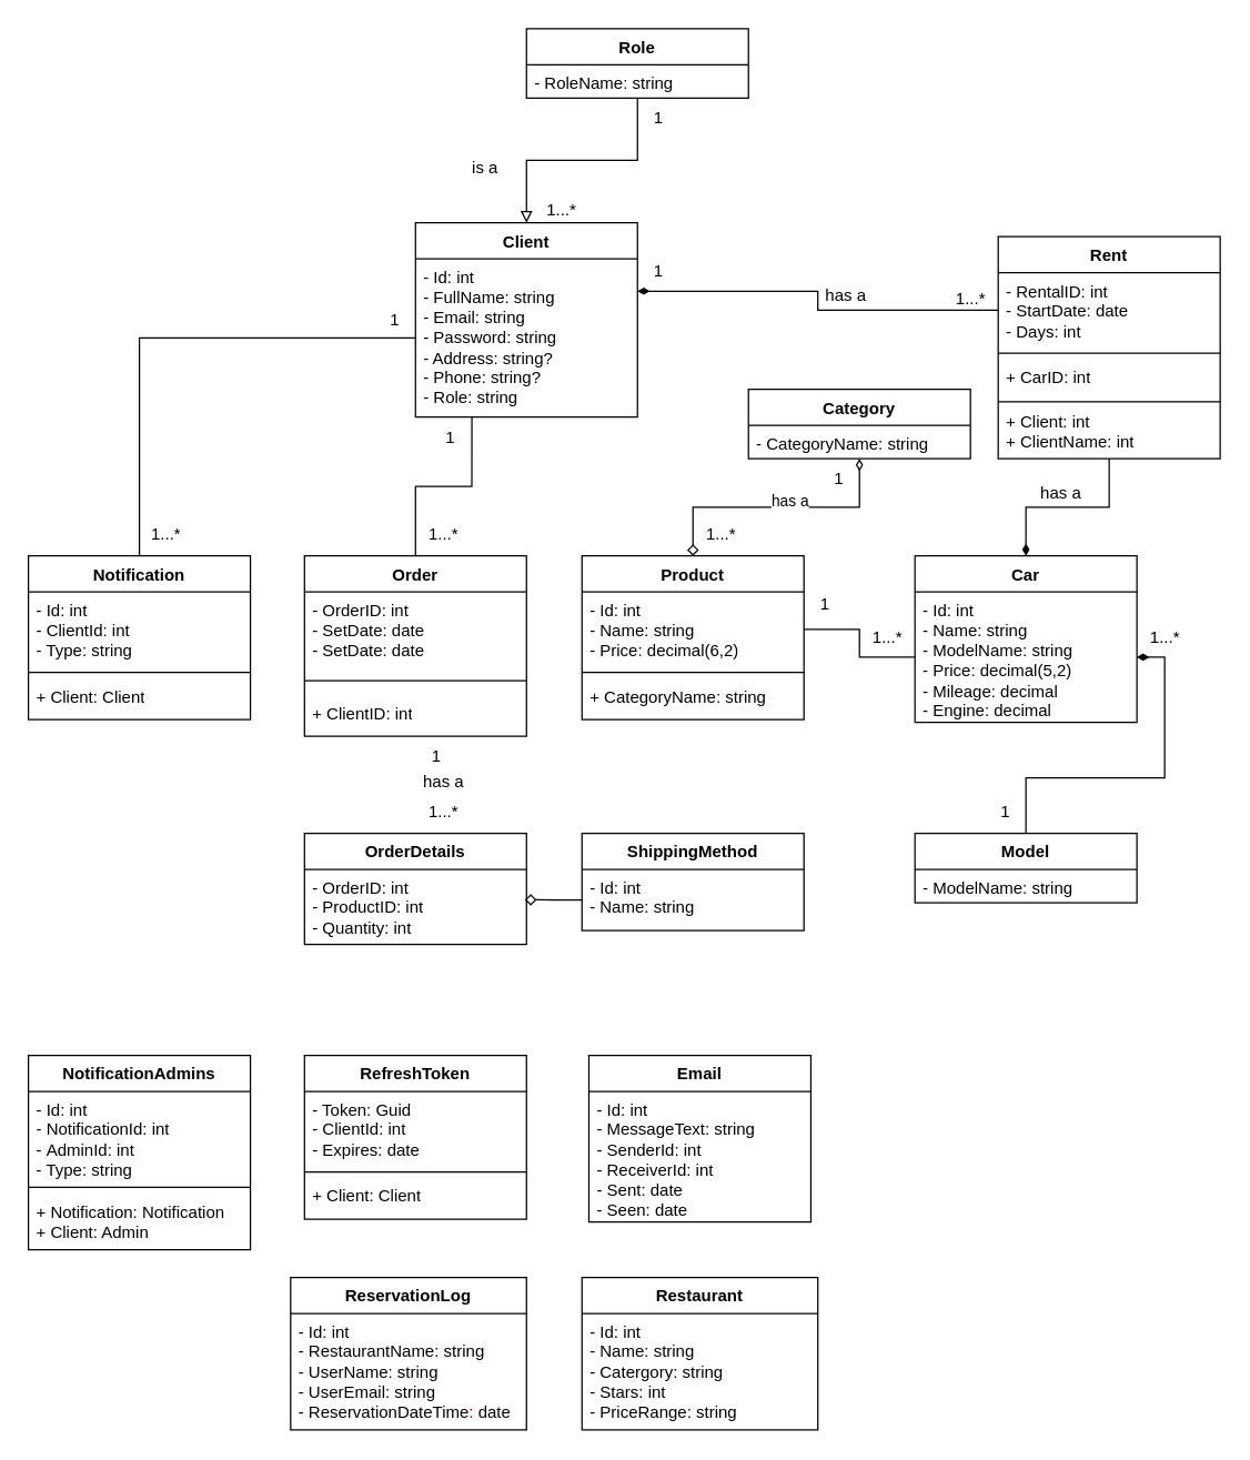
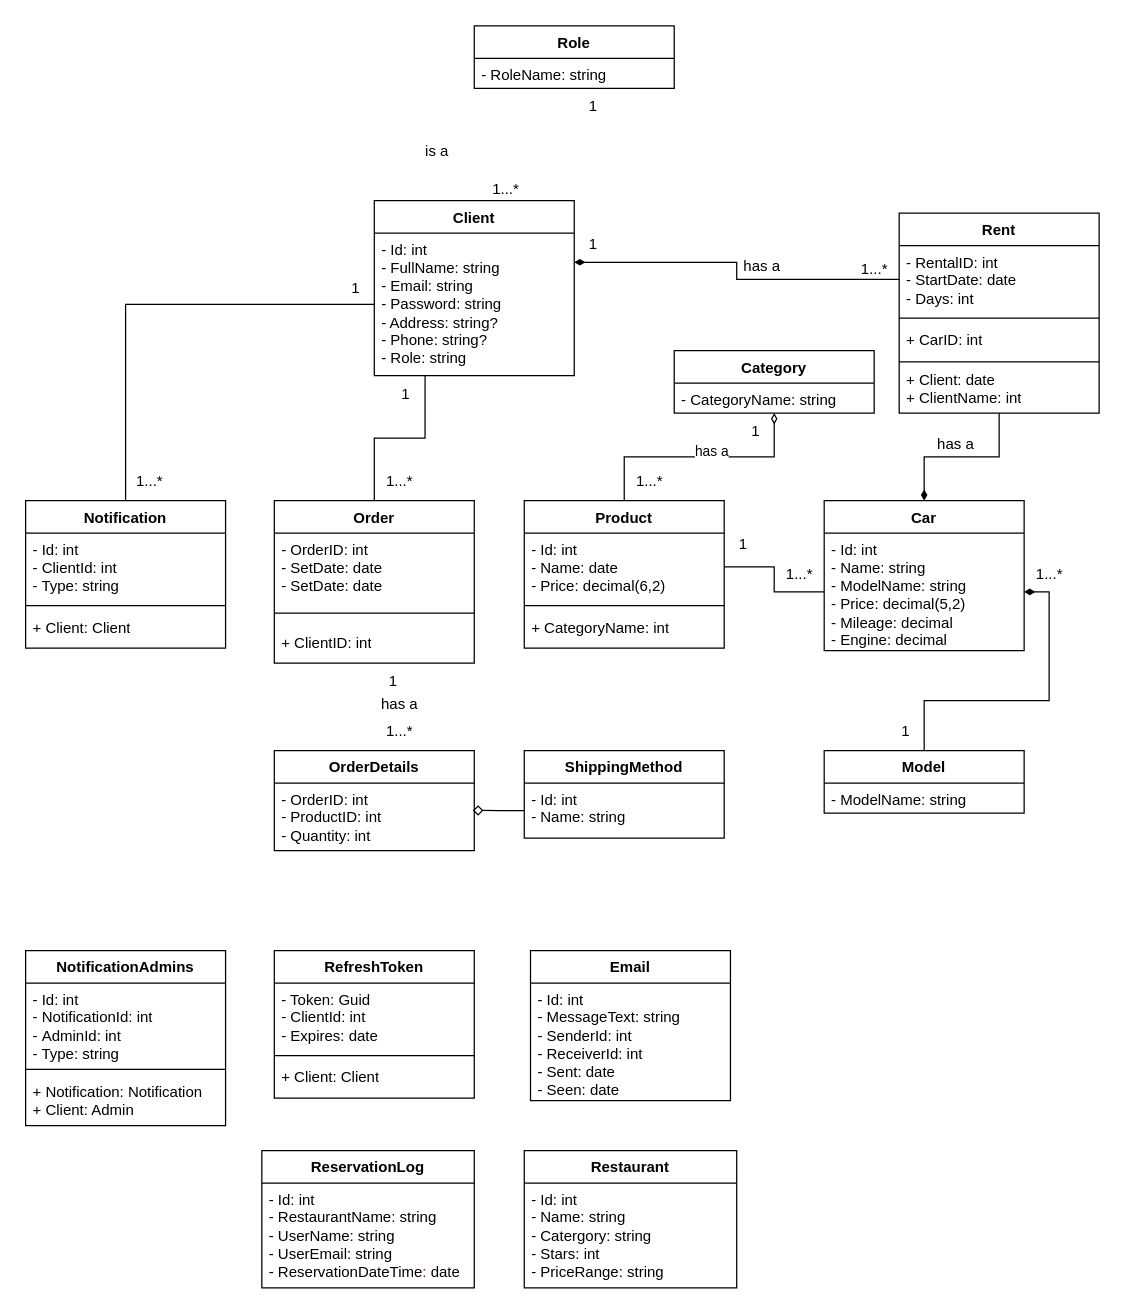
- <mxCell id="49" style="edgeStyle=orthogonalEdgeStyle;rounded=0;orthogonalLoop=1;jettySize=auto;html=1;entryX=0.5;entryY=0;entryDx=0;entryDy=0;endArrow=block;endFill=0;" edge="1" parent="1" source="50" target="8"><mxGeometry relative="1" as="geometry" /></mxCell>
- <mxCell id="44" value="+ Client: int&lt;div&gt;+&amp;nbsp;ClientName: int&lt;/div&gt;" style="text;strokeColor=none;fillColor=none;align=left;verticalAlign=top;spacingLeft=4;spacingRight=4;overflow=hidden;rotatable=0;points=[[0,0.5],[1,0.5]];portConstraint=eastwest;whiteSpace=wrap;html=1;" parent="39" vertex="1"><mxGeometry y="120" width="160" height="40" as="geometry" /></mxCell>
+ <mxCell id="44" value="+ Client: date&lt;div&gt;+&amp;nbsp;ClientName: int&lt;/div&gt;" style="text;strokeColor=none;fillColor=none;align=left;verticalAlign=top;spacingLeft=4;spacingRight=4;overflow=hidden;rotatable=0;points=[[0,0.5],[1,0.5]];portConstraint=eastwest;whiteSpace=wrap;html=1;" parent="39" vertex="1"><mxGeometry y="120" width="160" height="40" as="geometry" /></mxCell>
- <mxCell id="4" style="edgeStyle=orthogonalEdgeStyle;rounded=0;orthogonalLoop=1;jettySize=auto;html=1;exitX=0.5;exitY=1;exitDx=0;exitDy=0;entryX=0.5;entryY=0;entryDx=0;entryDy=0;endArrow=diamond;endFill=0;startArrow=diamondThin;startFill=0;" edge="1" parent="1" source="6" target="30"><mxGeometry relative="1" as="geometry" /></mxCell>
+ <mxCell id="4" style="edgeStyle=orthogonalEdgeStyle;rounded=0;orthogonalLoop=1;jettySize=auto;html=1;exitX=0.5;exitY=1;exitDx=0;exitDy=0;entryX=0.5;entryY=0;entryDx=0;entryDy=0;endArrow=none;endFill=0;startArrow=diamondThin;startFill=0;" edge="1" parent="1" source="6" target="30"><mxGeometry relative="1" as="geometry" /></mxCell>
- <mxCell id="31" value="&lt;div&gt;- Id: int&amp;nbsp; &amp;nbsp; &amp;nbsp;&amp;nbsp;&lt;/div&gt;&lt;div&gt;- Name: string&lt;/div&gt;&lt;div&gt;- Price: decimal(6,2)&lt;/div&gt;" style="text;strokeColor=none;fillColor=none;align=left;verticalAlign=top;spacingLeft=4;spacingRight=4;overflow=hidden;rotatable=0;points=[[0,0.5],[1,0.5]];portConstraint=eastwest;whiteSpace=wrap;html=1;" parent="30" vertex="1"><mxGeometry y="26" width="160" height="54" as="geometry" /></mxCell>
+ <mxCell id="31" value="&lt;div&gt;- Id: int&amp;nbsp; &amp;nbsp; &amp;nbsp;&amp;nbsp;&lt;/div&gt;&lt;div&gt;- Name: date&lt;/div&gt;&lt;div&gt;- Price: decimal(6,2)&lt;/div&gt;" style="text;strokeColor=none;fillColor=none;align=left;verticalAlign=top;spacingLeft=4;spacingRight=4;overflow=hidden;rotatable=0;points=[[0,0.5],[1,0.5]];portConstraint=eastwest;whiteSpace=wrap;html=1;" parent="30" vertex="1"><mxGeometry y="26" width="160" height="54" as="geometry" /></mxCell>
- <mxCell id="33" value="&lt;div&gt;+ CategoryName: string&lt;/div&gt;" style="text;strokeColor=none;fillColor=none;align=left;verticalAlign=top;spacingLeft=4;spacingRight=4;overflow=hidden;rotatable=0;points=[[0,0.5],[1,0.5]];portConstraint=eastwest;whiteSpace=wrap;html=1;" parent="30" vertex="1"><mxGeometry y="88" width="160" height="30" as="geometry" /></mxCell>
+ <mxCell id="33" value="&lt;div&gt;+ CategoryName: int&lt;/div&gt;" style="text;strokeColor=none;fillColor=none;align=left;verticalAlign=top;spacingLeft=4;spacingRight=4;overflow=hidden;rotatable=0;points=[[0,0.5],[1,0.5]];portConstraint=eastwest;whiteSpace=wrap;html=1;" parent="30" vertex="1"><mxGeometry y="88" width="160" height="30" as="geometry" /></mxCell>
